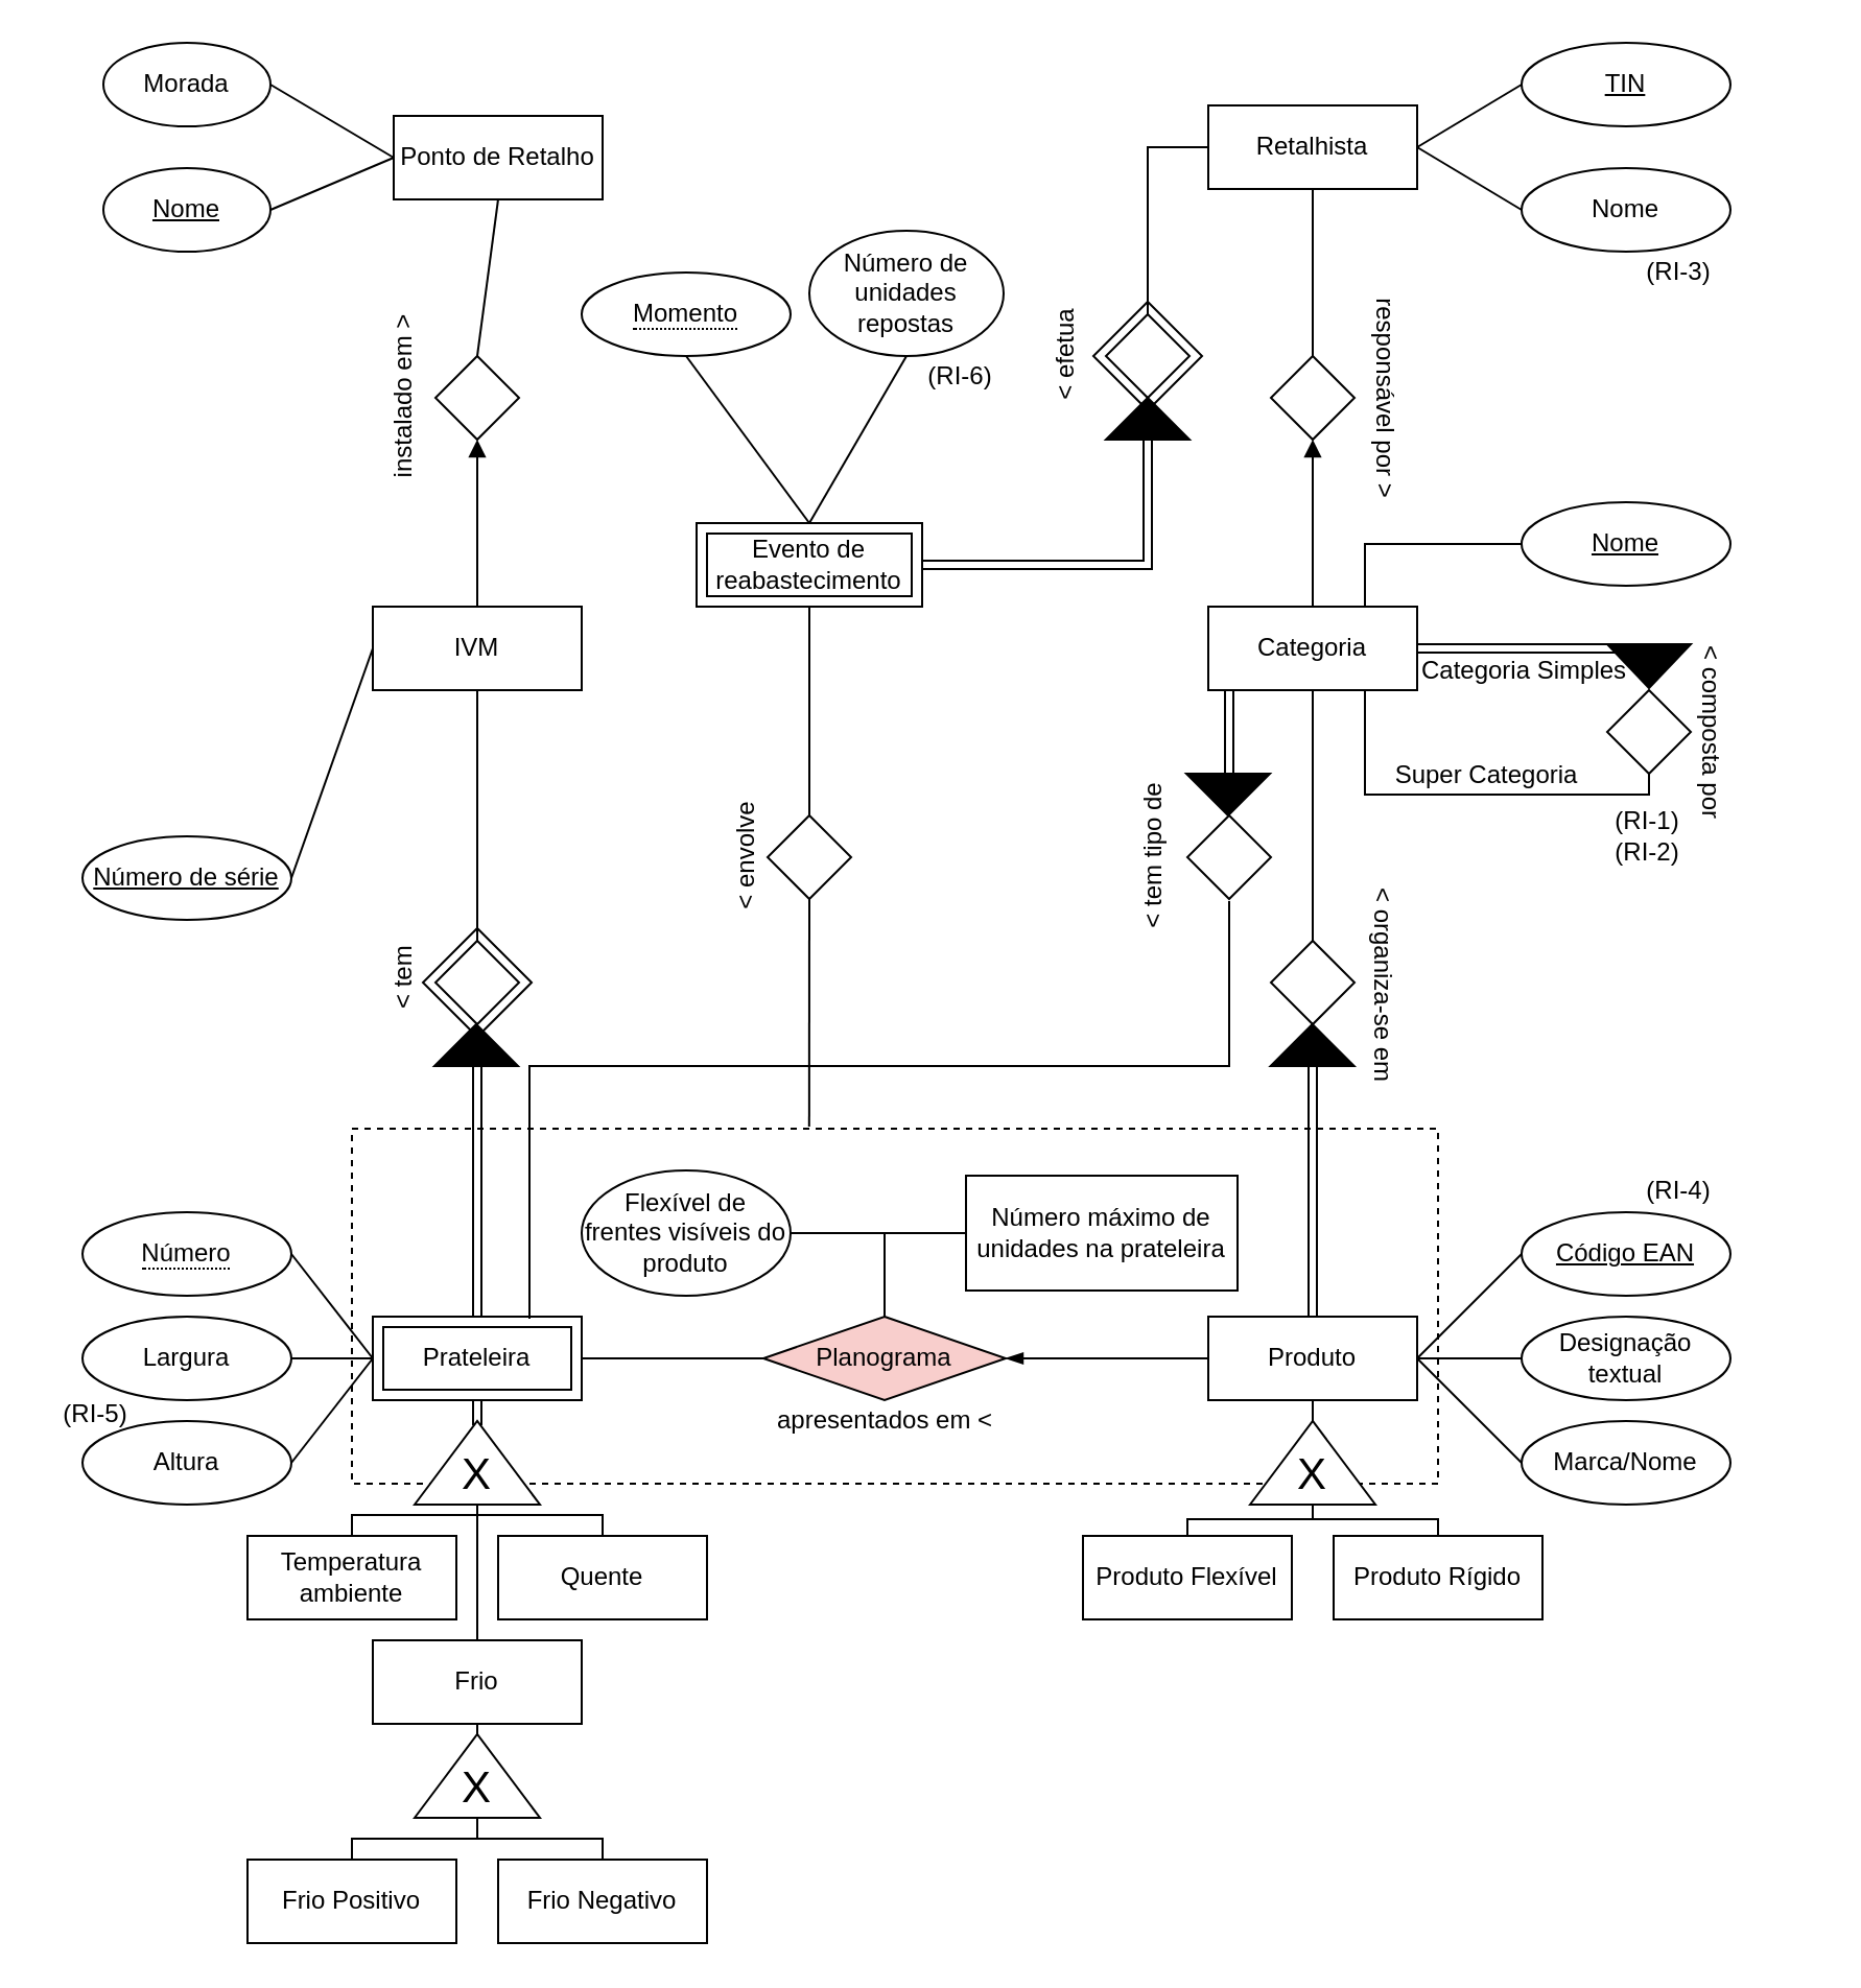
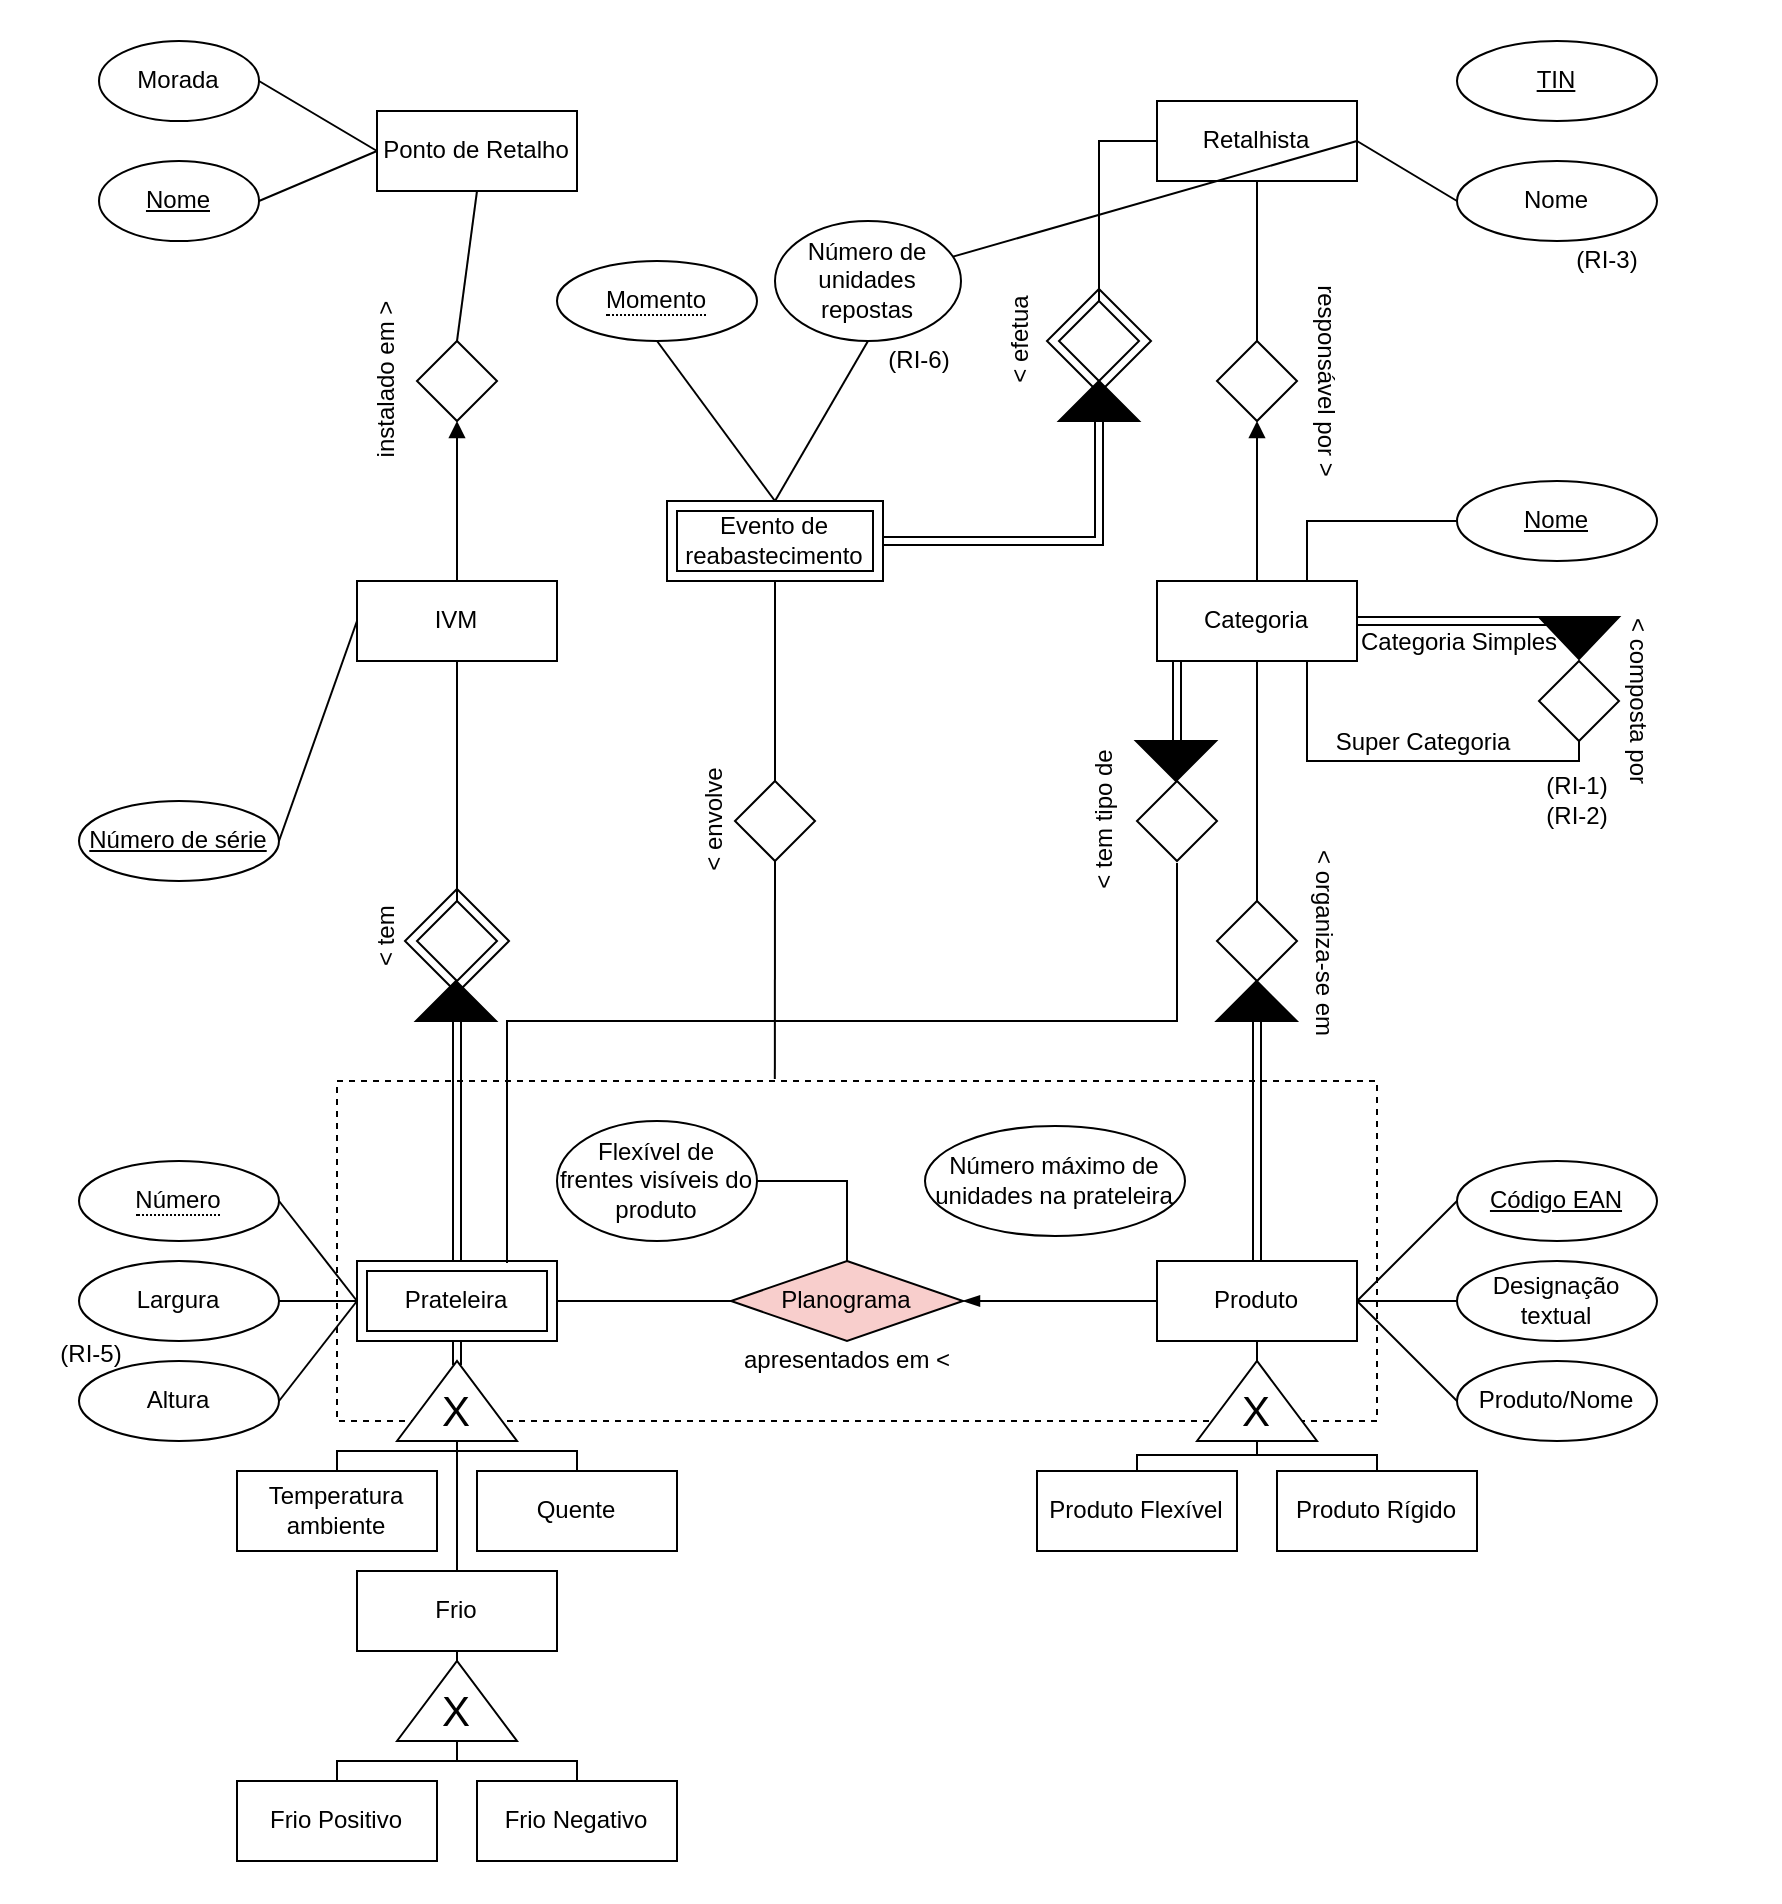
- <mxCell id="61" value="" style="endArrow=none;html=1;rounded=0;fontColor=none;entryX=0;entryY=0.5;entryDx=0;entryDy=0;exitX=1;exitY=0.5;exitDx=0;exitDy=0;" edge="1" parent="1" source="58" target="60"><mxGeometry width="50" height="50" relative="1" as="geometry"><mxPoint x="678" y="70" as="sourcePoint" /><mxPoint x="728" y="45" as="targetPoint" /></mxGeometry></mxCell>
+ <mxCell id="61" value="" style="endArrow=none;html=1;rounded=0;fontColor=none;exitX=1;exitY=0.5;exitDx=0;exitDy=0;" edge="1" parent="1" source="58" target="65"><mxGeometry width="50" height="50" relative="1" as="geometry"><mxPoint x="678" y="70" as="sourcePoint" /><mxPoint x="728" y="45" as="targetPoint" /></mxGeometry></mxCell>
- <mxCell id="115" value="(RI-4)" style="text;html=1;align=center;verticalAlign=middle;resizable=0;points=[];autosize=1;strokeColor=none;fillColor=none;" vertex="1" parent="1"><mxGeometry x="778" y="560" width="50" height="20" as="geometry" /></mxCell>
- <mxCell id="74" value="" style="endArrow=none;html=1;rounded=0;exitX=0.5;exitY=0;exitDx=0;exitDy=0;entryX=0;entryY=0.5;entryDx=0;entryDy=0;" edge="1" parent="1" source="66" target="72"><mxGeometry relative="1" as="geometry"><mxPoint x="378" y="730" as="sourcePoint" /><mxPoint x="538" y="730" as="targetPoint" /><Array as="points"><mxPoint x="423" y="590" /></Array></mxGeometry></mxCell>
- <mxCell id="72" value="Número máximo de unidades na prateleira" style="whiteSpace=wrap;html=1;align=center;glass=0;fillColor=none;rounded=0;" vertex="1" parent="1"><mxGeometry x="462" y="562.5" width="130" height="55" as="geometry" /></mxCell>
+ <mxCell id="72" value="Número máximo de unidades na prateleira" style="ellipse;whiteSpace=wrap;html=1;align=center;glass=0;fillColor=none;" vertex="1" parent="1"><mxGeometry x="462" y="562.5" width="130" height="55" as="geometry" /></mxCell>
- <mxCell id="44" value="Marca/Nome" style="ellipse;whiteSpace=wrap;html=1;align=center;labelBackgroundColor=none;labelBorderColor=none;fontSize=12;fontColor=default;" vertex="1" parent="1"><mxGeometry x="728" y="680" width="100" height="40" as="geometry" /></mxCell>
+ <mxCell id="44" value="Produto/Nome" style="ellipse;whiteSpace=wrap;html=1;align=center;labelBackgroundColor=none;labelBorderColor=none;fontSize=12;fontColor=default;" vertex="1" parent="1"><mxGeometry x="728" y="680" width="100" height="40" as="geometry" /></mxCell>
